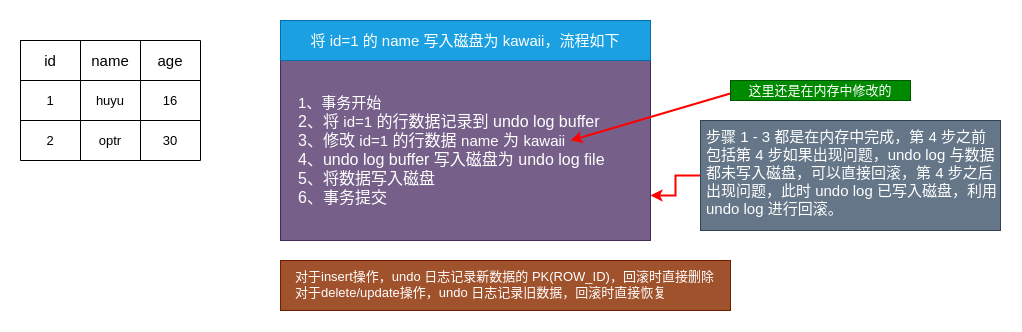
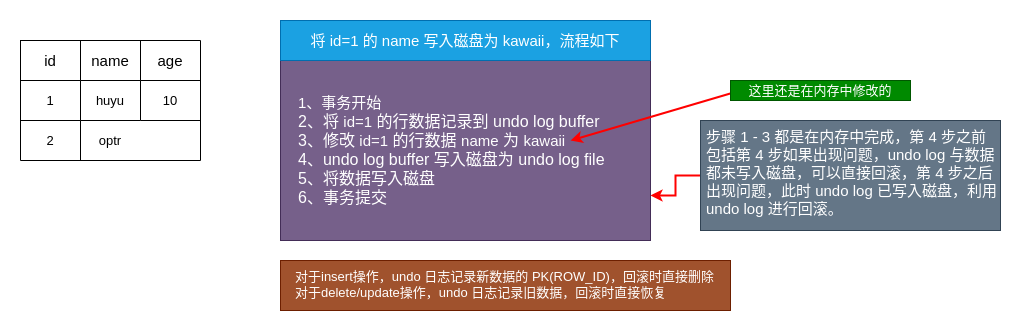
- <mxCell id="10" value="&lt;font style=&quot;font-size: 13px&quot;&gt;16&lt;/font&gt;" style="shape=partialRectangle;html=1;whiteSpace=wrap;connectable=0;fillColor=none;top=0;left=0;bottom=0;right=0;overflow=hidden;" vertex="1" parent="7"><mxGeometry x="120" width="60" height="40" as="geometry" /></mxCell>
+ <mxCell id="10" value="&lt;font style=&quot;font-size: 13px&quot;&gt;10&lt;/font&gt;" style="shape=partialRectangle;html=1;whiteSpace=wrap;connectable=0;fillColor=none;top=0;left=0;bottom=0;right=0;overflow=hidden;" vertex="1" parent="7"><mxGeometry x="120" width="60" height="40" as="geometry" /></mxCell>
- <mxCell id="14" value="&lt;font style=&quot;font-size: 13px&quot;&gt;30&lt;/font&gt;" style="shape=partialRectangle;html=1;whiteSpace=wrap;connectable=0;fillColor=none;top=0;left=0;bottom=0;right=0;overflow=hidden;" vertex="1" parent="11"><mxGeometry x="120" width="60" height="40" as="geometry" /></mxCell>
